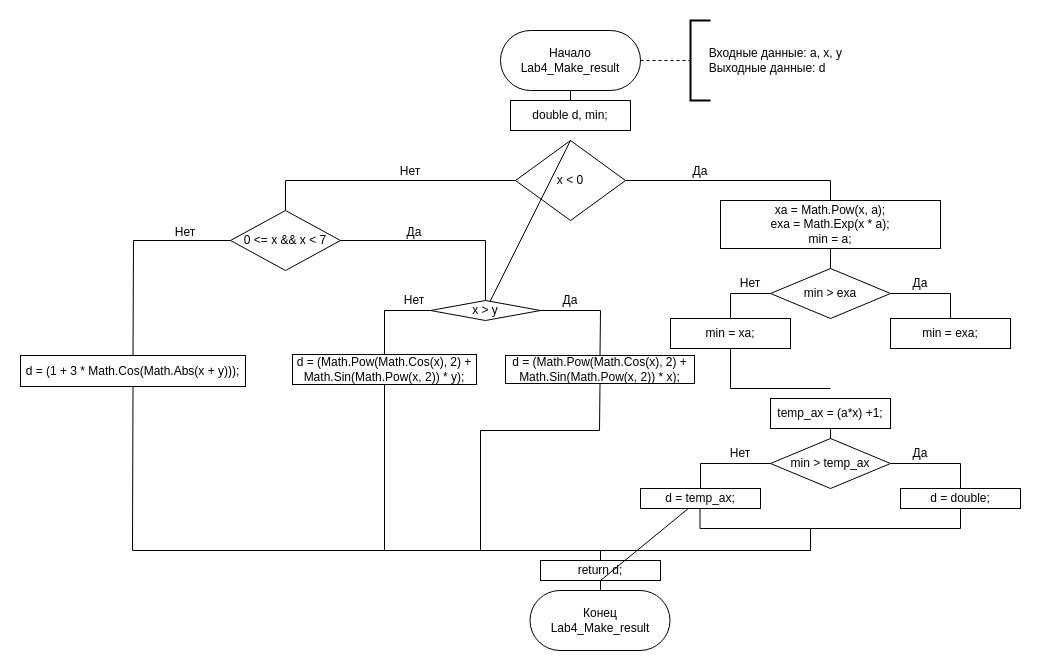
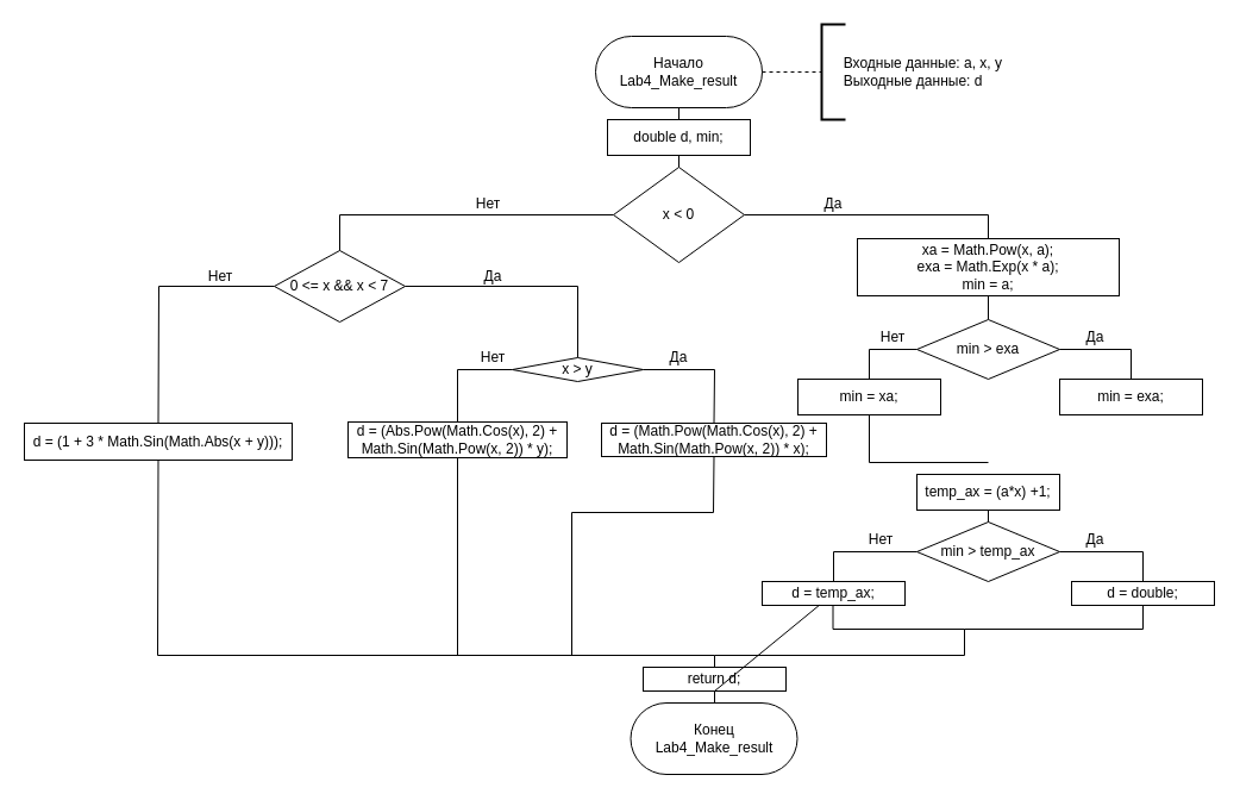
- <mxCell id="31" value="" style="endArrow=none;html=1;rounded=0;exitX=0.5;exitY=0;exitDx=0;exitDy=0;" edge="1" parent="1" source="6" target="15"><mxGeometry width="50" height="50" relative="1" as="geometry"><mxPoint x="570" y="140" as="sourcePoint" /><mxPoint x="570" y="60" as="targetPoint" /></mxGeometry></mxCell>
+ <mxCell id="31" value="" style="endArrow=none;html=1;rounded=0;entryX=0.5;entryY=1;entryDx=0;entryDy=0;exitX=0.5;exitY=0;exitDx=0;exitDy=0;" edge="1" parent="1" source="6" target="32"><mxGeometry width="50" height="50" relative="1" as="geometry"><mxPoint x="570" y="140" as="sourcePoint" /><mxPoint x="570" y="60" as="targetPoint" /></mxGeometry></mxCell>
- <mxCell id="19" value="d = (Math.Pow(Math.Cos(x), 2) +&lt;br&gt;Math.Sin(Math.Pow(x, 2)) * y);" style="rounded=0;whiteSpace=wrap;html=1;" parent="1" vertex="1"><mxGeometry x="292" y="354" width="184" height="30" as="geometry" /></mxCell>
+ <mxCell id="19" value="d = (Abs.Pow(Math.Cos(x), 2) +&lt;br&gt;Math.Sin(Math.Pow(x, 2)) * y);" style="rounded=0;whiteSpace=wrap;html=1;" parent="1" vertex="1"><mxGeometry x="292" y="354" width="184" height="30" as="geometry" /></mxCell>
- <mxCell id="23" value="d = (1 + 3 * Math.Cos(Math.Abs(x + y)));" style="rounded=0;whiteSpace=wrap;html=1;" parent="1" vertex="1"><mxGeometry x="20" y="355" width="225" height="31" as="geometry" /></mxCell>
+ <mxCell id="23" value="d = (1 + 3 * Math.Sin(Math.Abs(x + y)));" style="rounded=0;whiteSpace=wrap;html=1;" parent="1" vertex="1"><mxGeometry x="20" y="355" width="225" height="31" as="geometry" /></mxCell>
